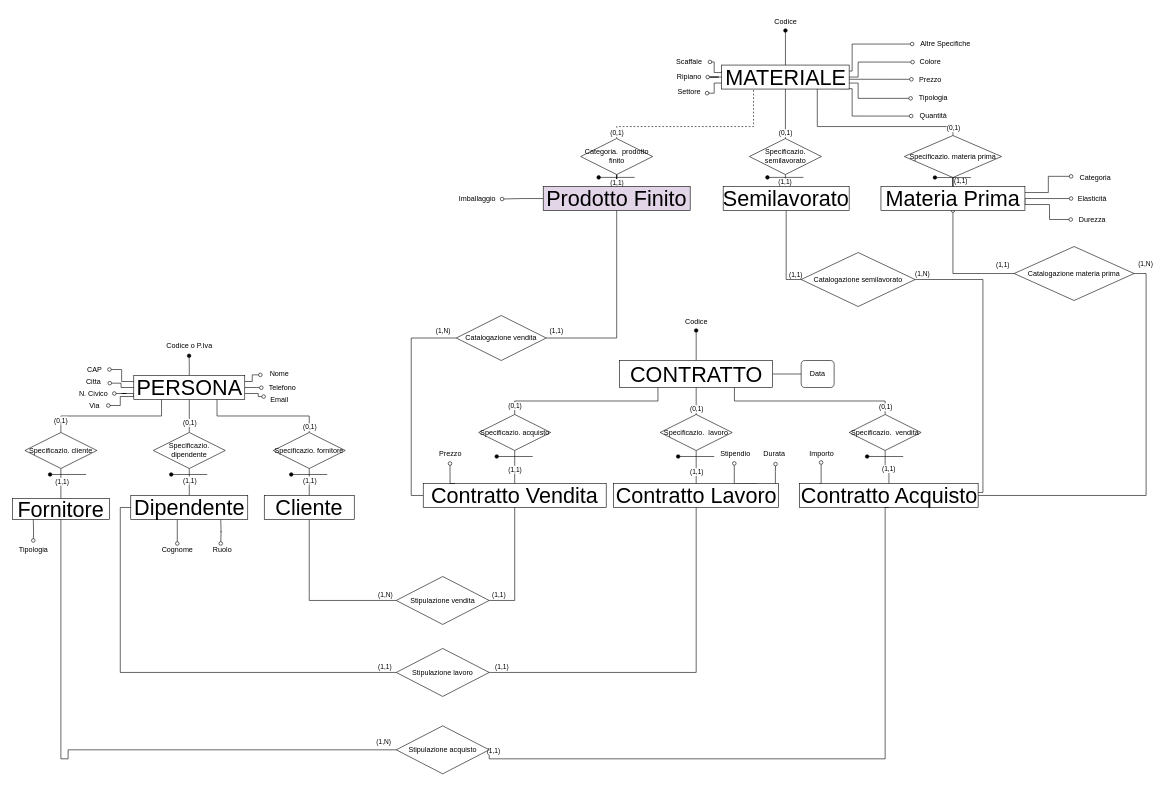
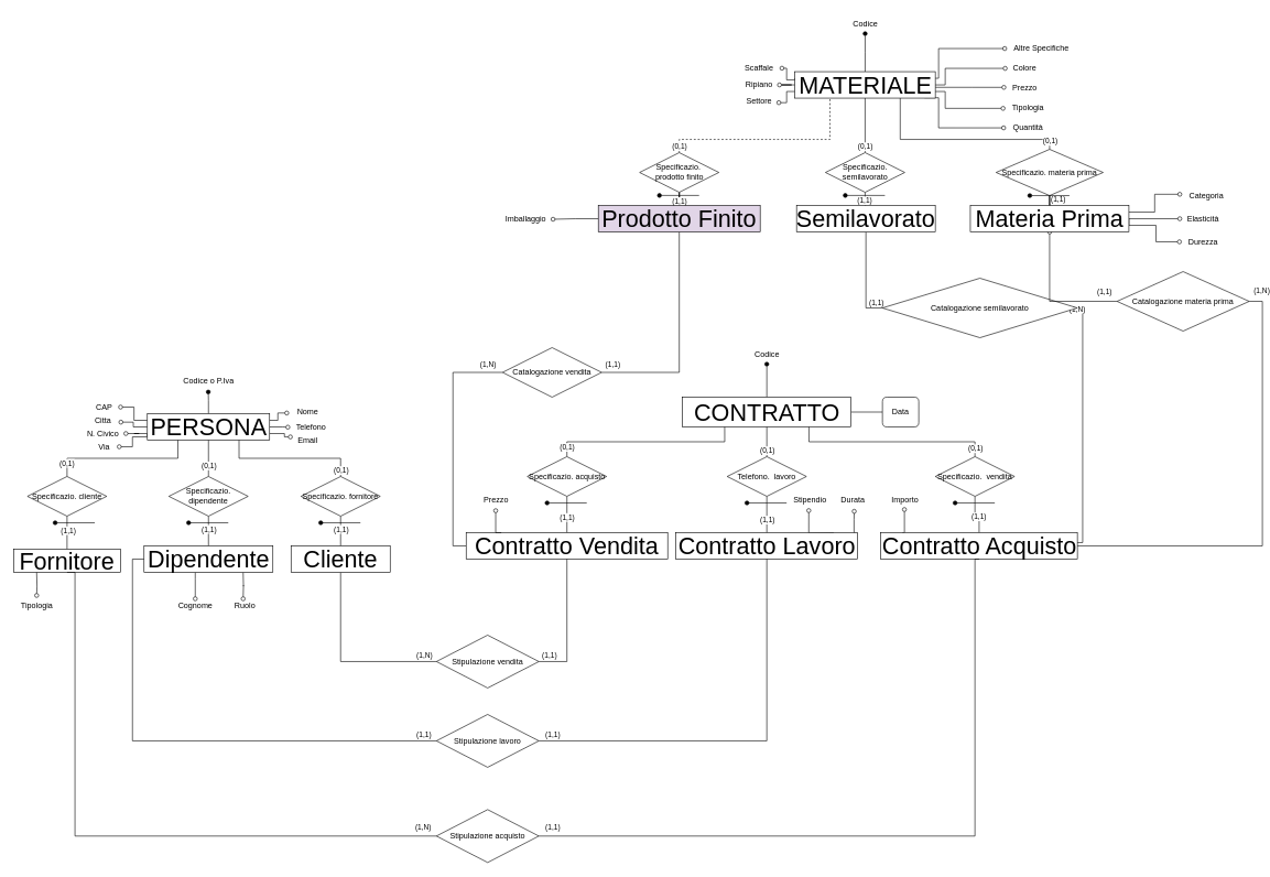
- <mxCell id="142" value="Categoria.&amp;nbsp; prodotto finito" style="shape=rhombus;perimeter=rhombusPerimeter;whiteSpace=wrap;html=1;align=center;" parent="1" vertex="1"><mxGeometry x="967.5" y="230" width="120" height="60" as="geometry" /></mxCell>
+ <mxCell id="142" value="Specificazio.&amp;nbsp; prodotto finito" style="shape=rhombus;perimeter=rhombusPerimeter;whiteSpace=wrap;html=1;align=center;" parent="1" vertex="1"><mxGeometry x="967.5" y="230" width="120" height="60" as="geometry" /></mxCell>
- <mxCell id="82" value="Catalogazione semilavorato" style="shape=rhombus;perimeter=rhombusPerimeter;whiteSpace=wrap;html=1;align=center;" parent="1" vertex="1"><mxGeometry x="1335" y="420" width="190" height="90" as="geometry" /></mxCell>
+ <mxCell id="82" value="Catalogazione semilavorato" style="shape=rhombus;perimeter=rhombusPerimeter;whiteSpace=wrap;html=1;align=center;" parent="1" vertex="1"><mxGeometry x="1335" y="420" width="295" height="90" as="geometry" /></mxCell>
- <mxCell id="136" value="Specificazio.&amp;nbsp; lavoro" style="shape=rhombus;perimeter=rhombusPerimeter;whiteSpace=wrap;html=1;align=center;" parent="1" vertex="1"><mxGeometry x="1100" y="690" width="120" height="60" as="geometry" /></mxCell>
+ <mxCell id="136" value="Telefono.&amp;nbsp; lavoro" style="shape=rhombus;perimeter=rhombusPerimeter;whiteSpace=wrap;html=1;align=center;" parent="1" vertex="1"><mxGeometry x="1100" y="690" width="120" height="60" as="geometry" /></mxCell>
- <mxCell id="74" value="Stipulazione acquisto" style="shape=rhombus;perimeter=rhombusPerimeter;whiteSpace=wrap;html=1;align=center;" parent="1" vertex="1"><mxGeometry x="660" y="1209" width="155" height="80" as="geometry" /></mxCell>
+ <mxCell id="74" value="Stipulazione acquisto" style="shape=rhombus;perimeter=rhombusPerimeter;whiteSpace=wrap;html=1;align=center;" parent="1" vertex="1"><mxGeometry x="660" y="1224" width="155" height="80" as="geometry" /></mxCell>
